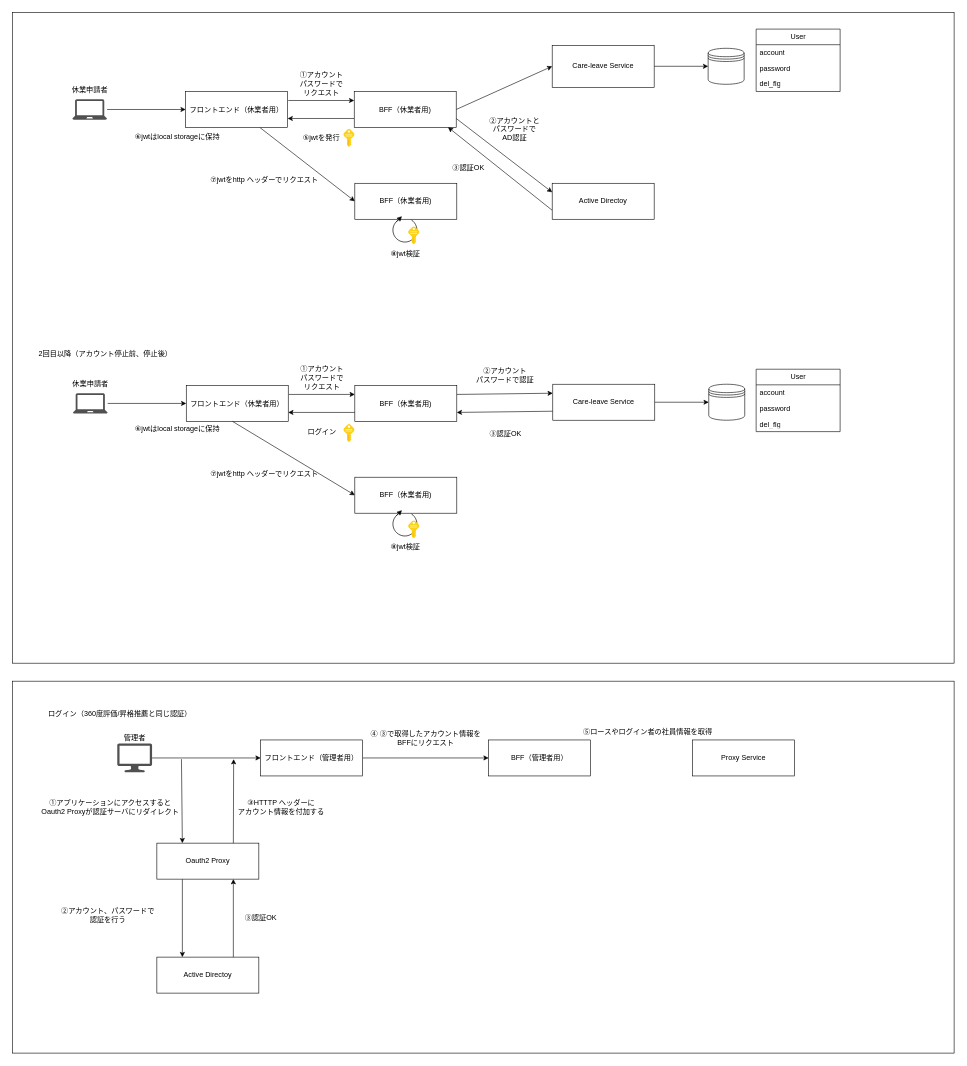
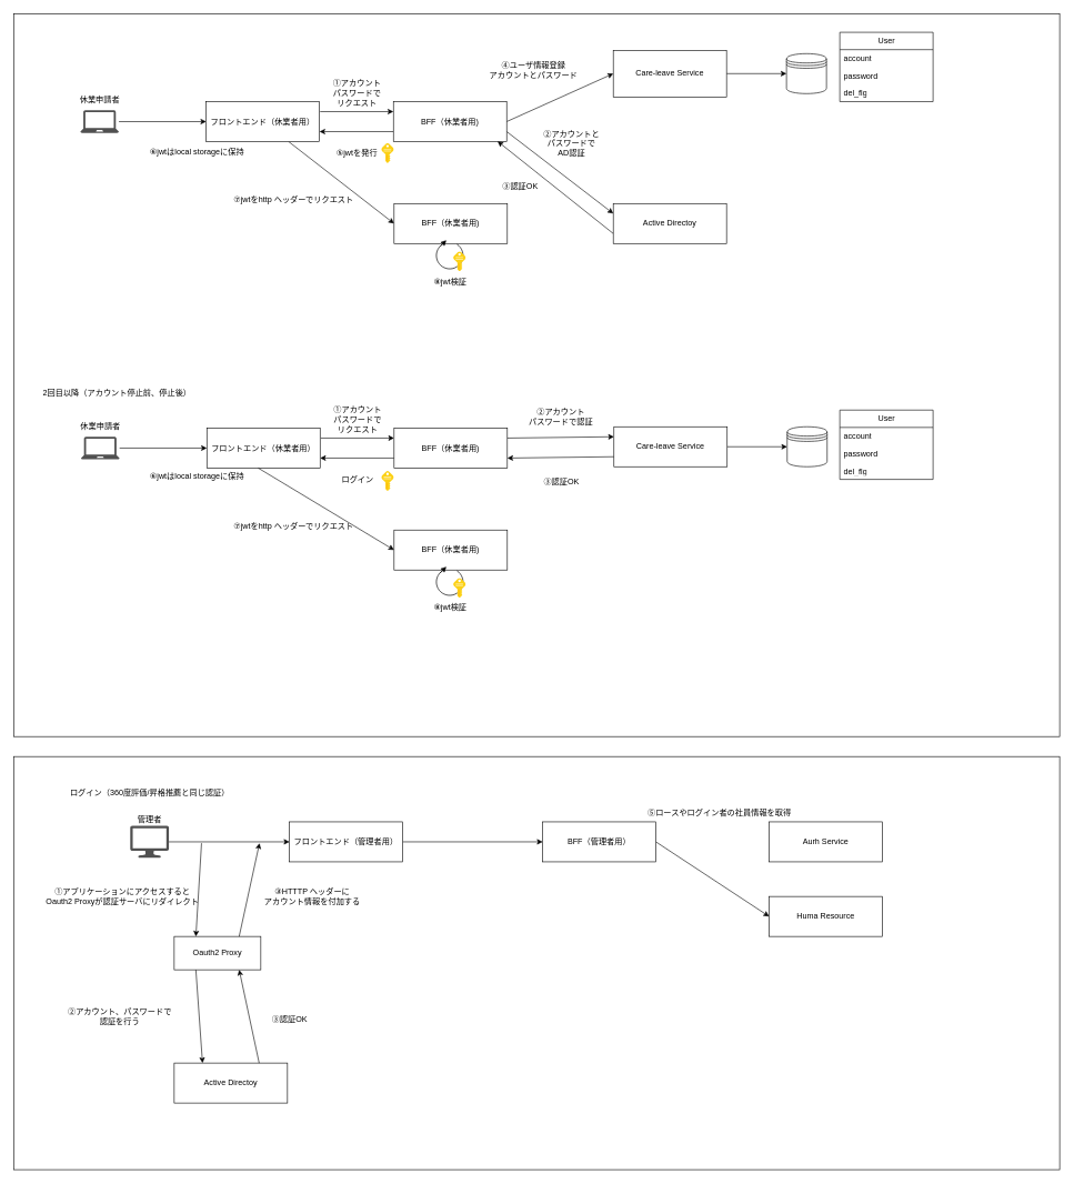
+ <mxCell id="26" value="④ユーザ情報登録&lt;br&gt;アカウントとパスワード" style="text;html=1;align=center;verticalAlign=middle;resizable=0;points=[];autosize=1;strokeColor=none;fillColor=none;" parent="1" vertex="1"><mxGeometry x="720" y="85" width="160" height="40" as="geometry" /></mxCell>
- <mxCell id="80" value="ログイン（360度評価/昇格推薦と同じ認証）" style="text;html=1;align=center;verticalAlign=middle;resizable=0;points=[];autosize=1;strokeColor=none;fillColor=none;" vertex="1" parent="1"><mxGeometry x="69" y="1175" width="260" height="30" as="geometry" /></mxCell>
+ <mxCell id="80" value="ログイン（360度評価/昇格推薦と同じ認証）" style="text;html=1;align=center;verticalAlign=middle;resizable=0;points=[];autosize=1;strokeColor=none;fillColor=none;" vertex="1" parent="1"><mxGeometry x="94" y="1175" width="260" height="30" as="geometry" /></mxCell>
- <mxCell id="87" value="④ ③で取得したアカウント情報を&lt;br&gt;BFFにリクエスト" style="text;html=1;align=center;verticalAlign=middle;resizable=0;points=[];autosize=1;strokeColor=none;fillColor=none;" vertex="1" parent="1"><mxGeometry x="604" y="1210" width="210" height="40" as="geometry" /></mxCell>
- <mxCell id="79" value="Proxy Service" style="rounded=0;whiteSpace=wrap;html=1;" vertex="1" parent="1"><mxGeometry x="1154" y="1233" width="170" height="60" as="geometry" /></mxCell>
+ <mxCell id="79" value="Aurh Service" style="rounded=0;whiteSpace=wrap;html=1;" vertex="1" parent="1"><mxGeometry x="1154" y="1233" width="170" height="60" as="geometry" /></mxCell>
+ <mxCell id="75" style="edgeStyle=none;html=1;exitX=1;exitY=0.5;exitDx=0;exitDy=0;entryX=0;entryY=0.5;entryDx=0;entryDy=0;" edge="1" parent="1" source="76" target="89"><mxGeometry relative="1" as="geometry" /></mxCell>
+ <mxCell id="89" value="Huma Resource" style="rounded=0;whiteSpace=wrap;html=1;" vertex="1" parent="1"><mxGeometry x="1154" y="1345" width="170" height="60" as="geometry" /></mxCell>
- <mxCell id="73" value="Oauth2 Proxy" style="rounded=0;whiteSpace=wrap;html=1;" vertex="1" parent="1"><mxGeometry x="261" y="1405" width="170" height="60" as="geometry" /></mxCell>
+ <mxCell id="73" value="Oauth2 Proxy" style="rounded=0;whiteSpace=wrap;html=1;" vertex="1" parent="1"><mxGeometry x="261" y="1405" width="130" height="50" as="geometry" /></mxCell>
